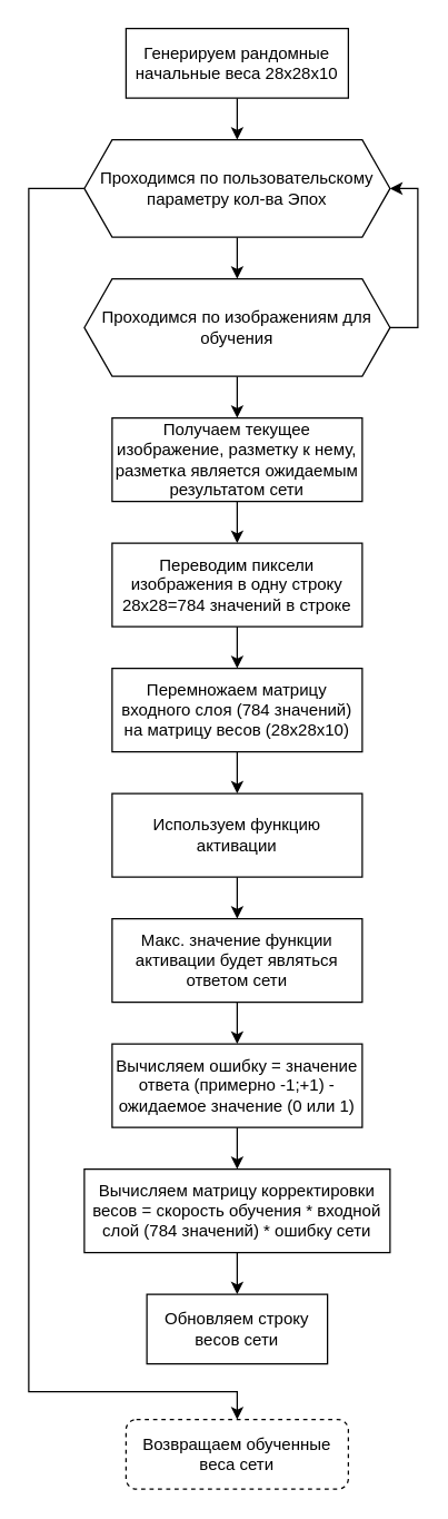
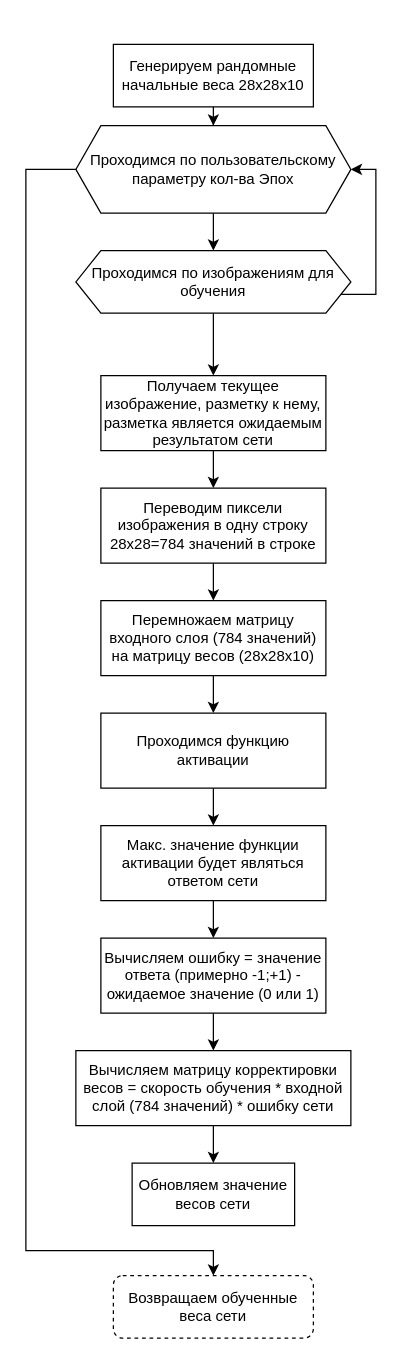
- <mxCell id="3" value="Генерируем рандомные начальные веса 28х28х10" style="rounded=0;whiteSpace=wrap;html=1;" vertex="1" parent="1"><mxGeometry x="90" y="20" width="160" height="50" as="geometry" /></mxCell>
+ <mxCell id="3" value="Генерируем рандомные начальные веса 28х28х10" style="rounded=0;whiteSpace=wrap;html=1;" vertex="1" parent="1"><mxGeometry x="90" y="35" width="160" height="50" as="geometry" /></mxCell>
- <mxCell id="9" value="Проходимся по изображениям для обучения" style="shape=hexagon;perimeter=hexagonPerimeter2;whiteSpace=wrap;html=1;fixedSize=1;" vertex="1" parent="1"><mxGeometry x="60" y="200" width="220" height="70" as="geometry" /></mxCell>
+ <mxCell id="9" value="Проходимся по изображениям для обучения" style="shape=hexagon;perimeter=hexagonPerimeter2;whiteSpace=wrap;html=1;fixedSize=1;" vertex="1" parent="1"><mxGeometry x="60" y="200" width="220" height="50" as="geometry" /></mxCell>
- <mxCell id="17" value="Используем функцию активации" style="rounded=0;whiteSpace=wrap;html=1;" vertex="1" parent="1"><mxGeometry x="80" y="570" width="180" height="60" as="geometry" /></mxCell>
+ <mxCell id="17" value="Проходимся функцию активации" style="rounded=0;whiteSpace=wrap;html=1;" vertex="1" parent="1"><mxGeometry x="80" y="570" width="180" height="60" as="geometry" /></mxCell>
- <mxCell id="24" value="Обновляем строку весов сети" style="rounded=0;whiteSpace=wrap;html=1;" vertex="1" parent="1"><mxGeometry x="105" y="930" width="130" height="50" as="geometry" /></mxCell>
+ <mxCell id="24" value="Обновляем значение весов сети" style="rounded=0;whiteSpace=wrap;html=1;" vertex="1" parent="1"><mxGeometry x="105" y="930" width="130" height="50" as="geometry" /></mxCell>
